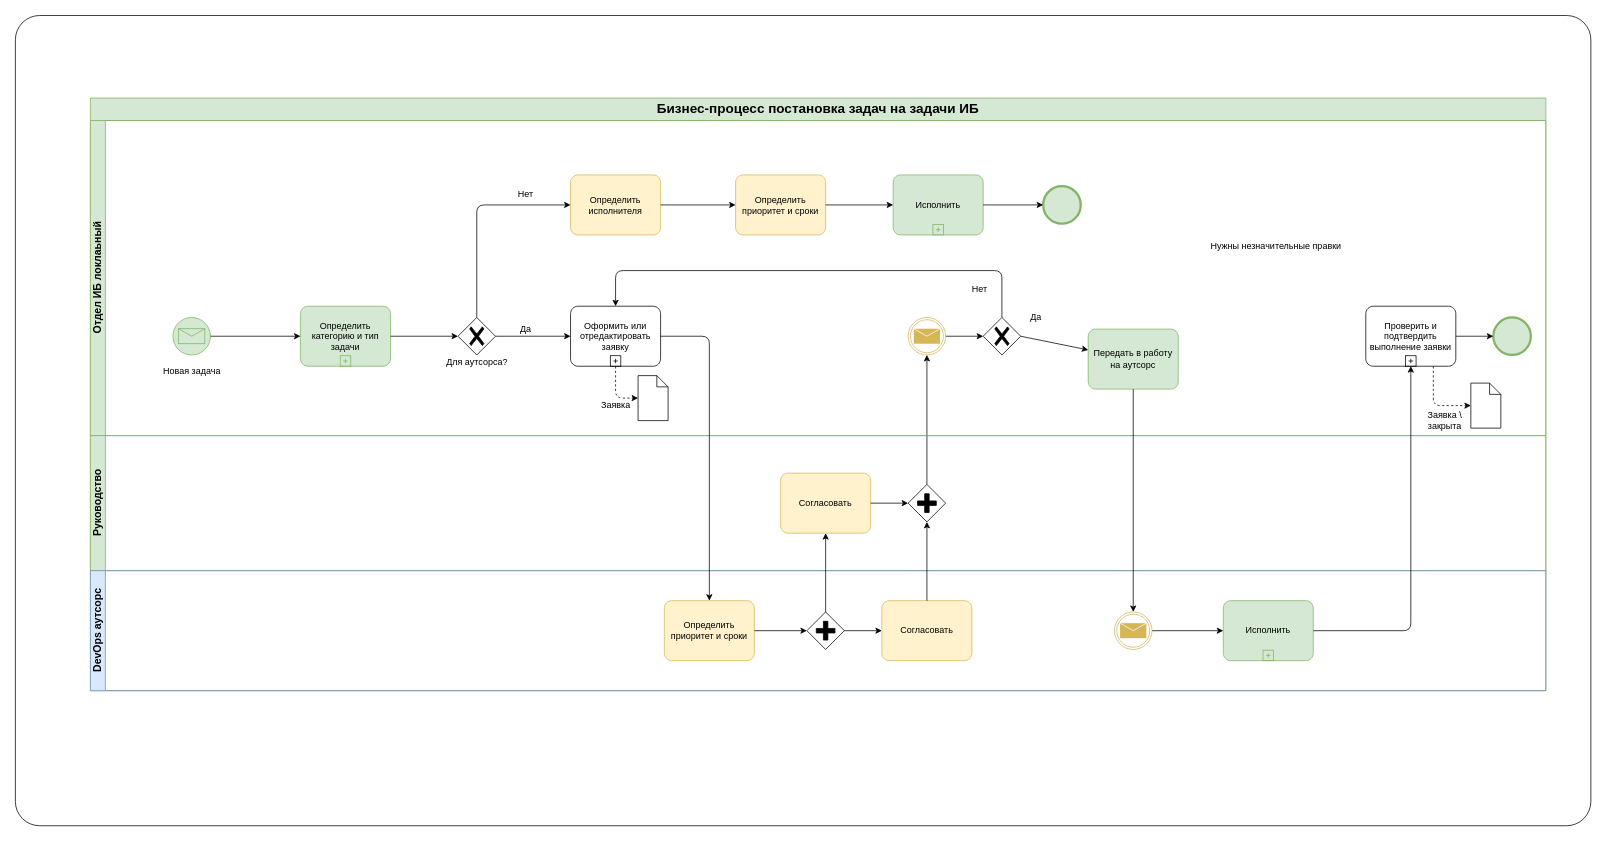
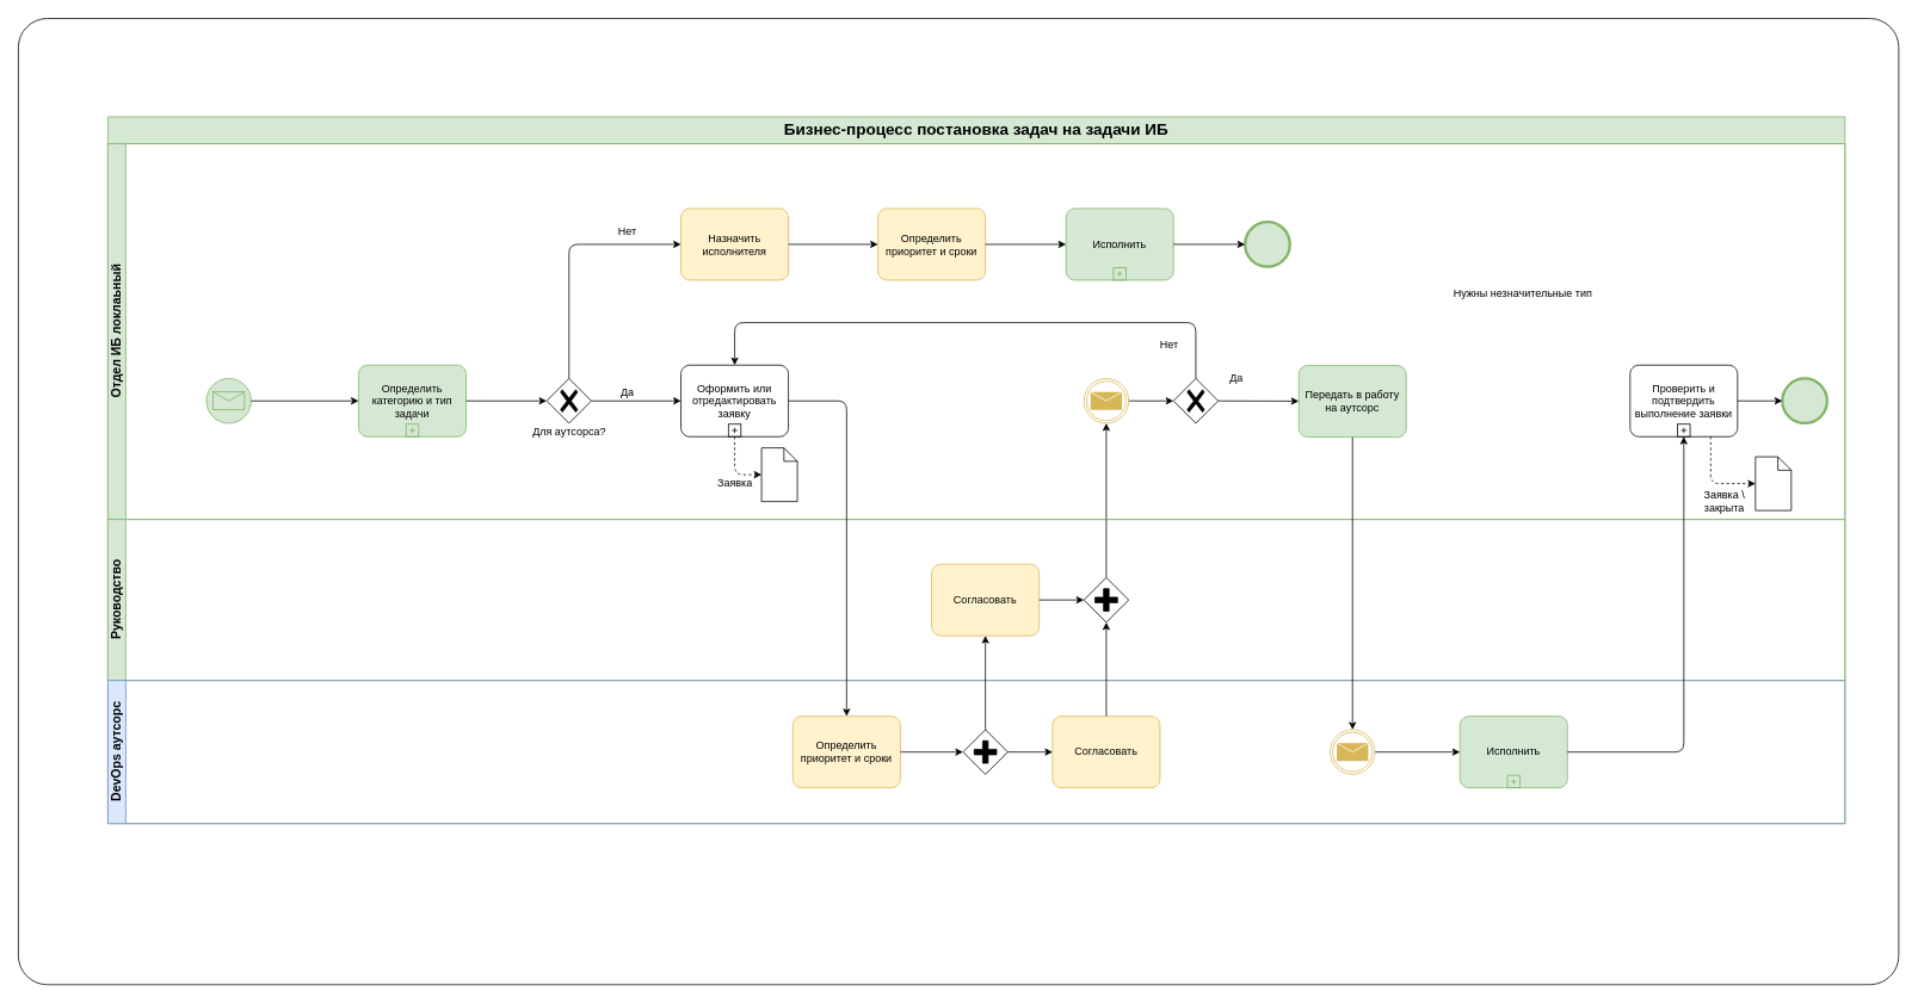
- <mxCell id="13" value="Определить исполнителя" style="points=[[0.25,0,0],[0.5,0,0],[0.75,0,0],[1,0.25,0],[1,0.5,0],[1,0.75,0],[0.75,1,0],[0.5,1,0],[0.25,1,0],[0,0.75,0],[0,0.5,0],[0,0.25,0]];shape=mxgraph.bpmn.task;whiteSpace=wrap;rectStyle=rounded;size=10;html=1;container=1;expand=0;collapsible=0;taskMarker=abstract;fillColor=#fff2cc;strokeColor=#d6b656;" parent="4" vertex="1"><mxGeometry x="640" y="72.5" width="120" height="80" as="geometry" /></mxCell>
+ <mxCell id="13" value="Назначить исполнителя" style="points=[[0.25,0,0],[0.5,0,0],[0.75,0,0],[1,0.25,0],[1,0.5,0],[1,0.75,0],[0.75,1,0],[0.5,1,0],[0.25,1,0],[0,0.75,0],[0,0.5,0],[0,0.25,0]];shape=mxgraph.bpmn.task;whiteSpace=wrap;rectStyle=rounded;size=10;html=1;container=1;expand=0;collapsible=0;taskMarker=abstract;fillColor=#fff2cc;strokeColor=#d6b656;" parent="4" vertex="1"><mxGeometry x="640" y="72.5" width="120" height="80" as="geometry" /></mxCell>
- <mxCell id="36" value="Нужны незначительные правки" style="text;html=1;align=center;verticalAlign=middle;resizable=0;points=[];autosize=1;strokeColor=none;fillColor=none;" parent="4" vertex="1"><mxGeometry x="1480" y="152.5" width="200" height="30" as="geometry" /></mxCell>
+ <mxCell id="36" value="Нужны незначительные тип" style="text;html=1;align=center;verticalAlign=middle;resizable=0;points=[];autosize=1;strokeColor=none;fillColor=none;" parent="4" vertex="1"><mxGeometry x="1480" y="152.5" width="200" height="30" as="geometry" /></mxCell>
- <mxCell id="18" value="Передать в работу на аутсорс" style="points=[[0.25,0,0],[0.5,0,0],[0.75,0,0],[1,0.25,0],[1,0.5,0],[1,0.75,0],[0.75,1,0],[0.5,1,0],[0.25,1,0],[0,0.75,0],[0,0.5,0],[0,0.25,0]];shape=mxgraph.bpmn.task;whiteSpace=wrap;rectStyle=rounded;size=10;html=1;container=1;expand=0;collapsible=0;taskMarker=abstract;fillColor=#d5e8d4;strokeColor=#82b366;" parent="4" vertex="1"><mxGeometry x="1330" y="278" width="120" height="80" as="geometry" /></mxCell>
+ <mxCell id="18" value="Передать в работу на аутсорс" style="points=[[0.25,0,0],[0.5,0,0],[0.75,0,0],[1,0.25,0],[1,0.5,0],[1,0.75,0],[0.75,1,0],[0.5,1,0],[0.25,1,0],[0,0.75,0],[0,0.5,0],[0,0.25,0]];shape=mxgraph.bpmn.task;whiteSpace=wrap;rectStyle=rounded;size=10;html=1;container=1;expand=0;collapsible=0;taskMarker=abstract;fillColor=#d5e8d4;strokeColor=#82b366;" parent="4" vertex="1"><mxGeometry x="1330" y="248.0" width="120" height="80" as="geometry" /></mxCell>
- <mxCell id="6" value="Новая задача" style="text;html=1;align=center;verticalAlign=middle;resizable=0;points=[];autosize=1;strokeColor=none;fillColor=none;" parent="4" vertex="1"><mxGeometry x="85" y="320" width="100" height="30" as="geometry" /></mxCell>
